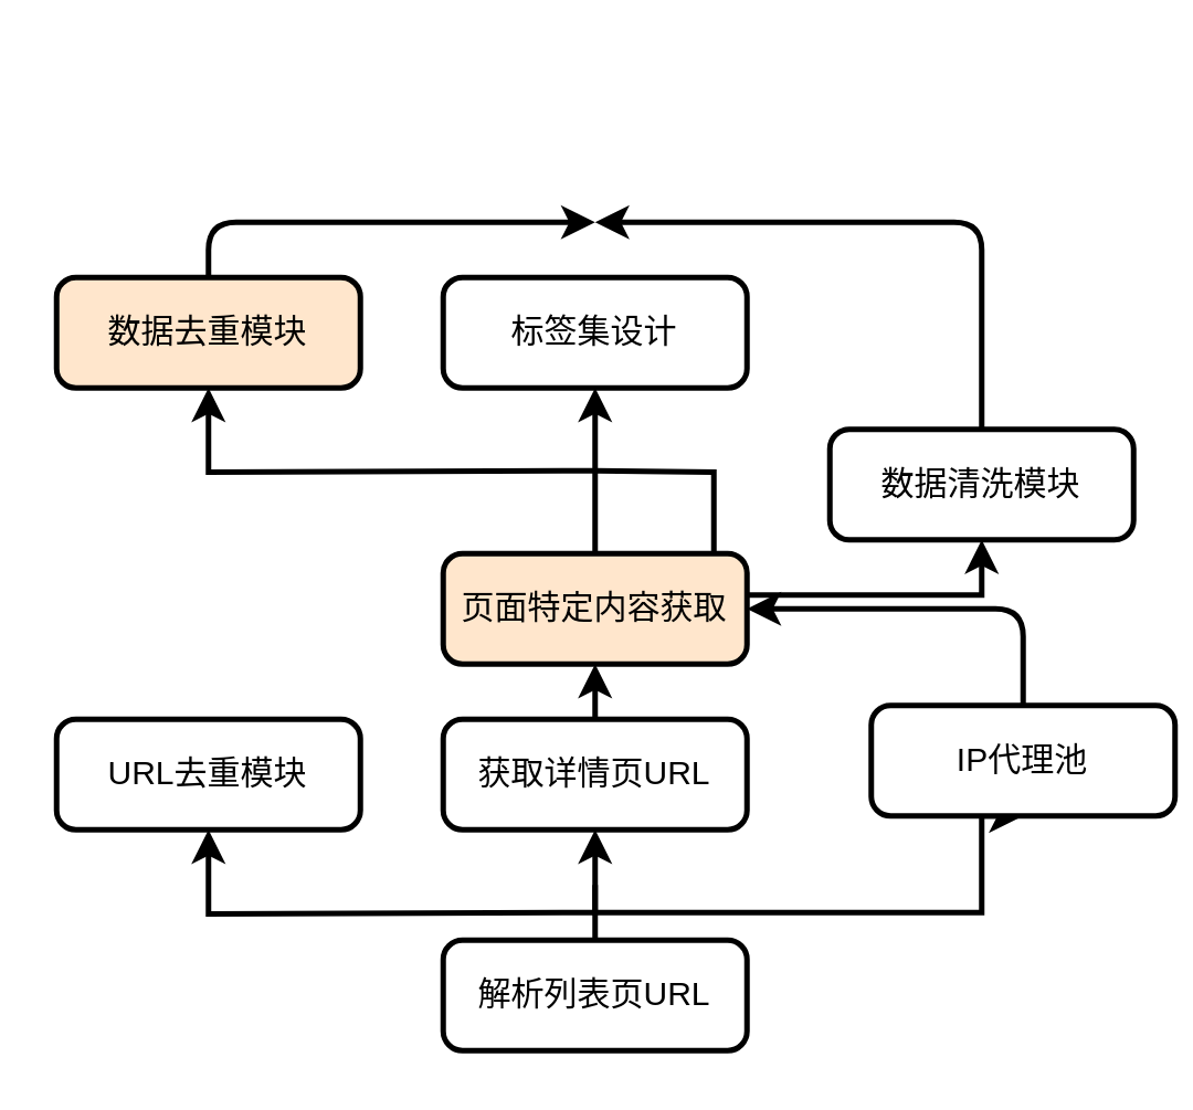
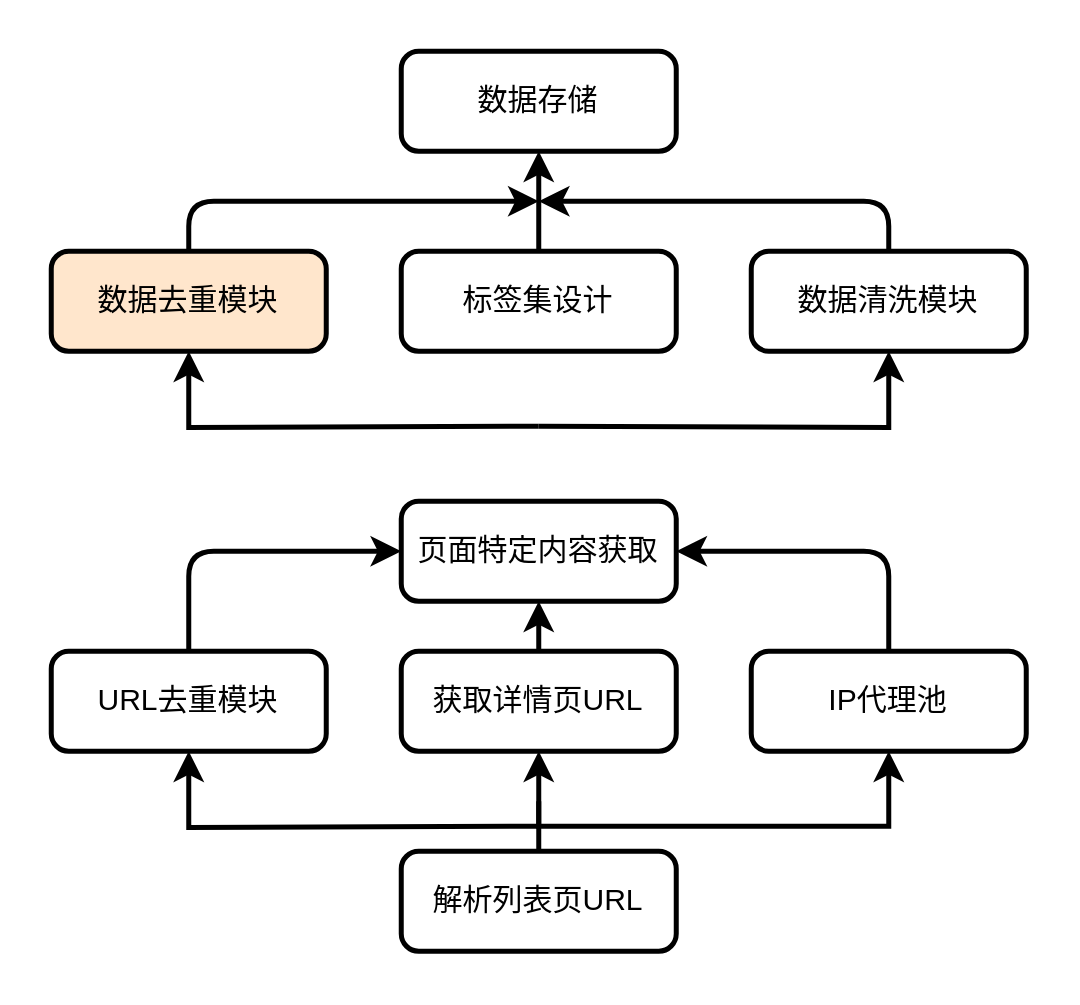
+ <mxCell id="14" value="数据存储" style="rounded=1;whiteSpace=wrap;html=1;absoluteArcSize=1;arcSize=14;strokeWidth=2;" vertex="1" parent="1"><mxGeometry x="160" y="20" width="110" height="40" as="geometry" /></mxCell>
+ <mxCell id="12" style="edgeStyle=orthogonalEdgeStyle;rounded=0;orthogonalLoop=1;jettySize=auto;html=1;exitX=0.5;exitY=0;exitDx=0;exitDy=0;entryX=0.5;entryY=1;entryDx=0;entryDy=0;strokeWidth=2;" edge="1" parent="1" source="13" target="14"><mxGeometry relative="1" as="geometry" /></mxCell>
- <mxCell id="20" value="数据清洗模块" style="rounded=1;whiteSpace=wrap;html=1;absoluteArcSize=1;arcSize=14;strokeWidth=2;" vertex="1" parent="1"><mxGeometry x="300" y="155" width="110" height="40" as="geometry" /></mxCell>
+ <mxCell id="20" value="数据清洗模块" style="rounded=1;whiteSpace=wrap;html=1;absoluteArcSize=1;arcSize=14;strokeWidth=2;" vertex="1" parent="1"><mxGeometry x="300" y="100" width="110" height="40" as="geometry" /></mxCell>
- <mxCell id="8" style="edgeStyle=orthogonalEdgeStyle;rounded=0;orthogonalLoop=1;jettySize=auto;html=1;exitX=0.5;exitY=0;exitDx=0;exitDy=0;entryX=0.5;entryY=1;entryDx=0;entryDy=0;strokeWidth=2;" edge="1" parent="1" source="11" target="13"><mxGeometry relative="1" as="geometry" /></mxCell>
+ <mxCell id="17" style="edgeStyle=orthogonalEdgeStyle;rounded=1;orthogonalLoop=1;jettySize=auto;html=1;exitX=0.5;exitY=0;exitDx=0;exitDy=0;entryX=0;entryY=0.5;entryDx=0;entryDy=0;strokeWidth=2;" edge="1" parent="1" source="18" target="11"><mxGeometry relative="1" as="geometry" /></mxCell>
- <mxCell id="11" value="页面特定内容获取" style="rounded=1;whiteSpace=wrap;html=1;absoluteArcSize=1;arcSize=14;strokeWidth=2;fillColor=#ffe6cc;" vertex="1" parent="1"><mxGeometry x="160" y="200" width="110" height="40" as="geometry" /></mxCell>
+ <mxCell id="11" value="页面特定内容获取" style="rounded=1;whiteSpace=wrap;html=1;absoluteArcSize=1;arcSize=14;strokeWidth=2;" vertex="1" parent="1"><mxGeometry x="160" y="200" width="110" height="40" as="geometry" /></mxCell>
- <mxCell id="16" value="IP代理池" style="rounded=1;whiteSpace=wrap;html=1;absoluteArcSize=1;arcSize=14;strokeWidth=2;" vertex="1" parent="1"><mxGeometry x="315" y="255" width="110" height="40" as="geometry" /></mxCell>
+ <mxCell id="16" value="IP代理池" style="rounded=1;whiteSpace=wrap;html=1;absoluteArcSize=1;arcSize=14;strokeWidth=2;" vertex="1" parent="1"><mxGeometry x="300" y="260" width="110" height="40" as="geometry" /></mxCell>
